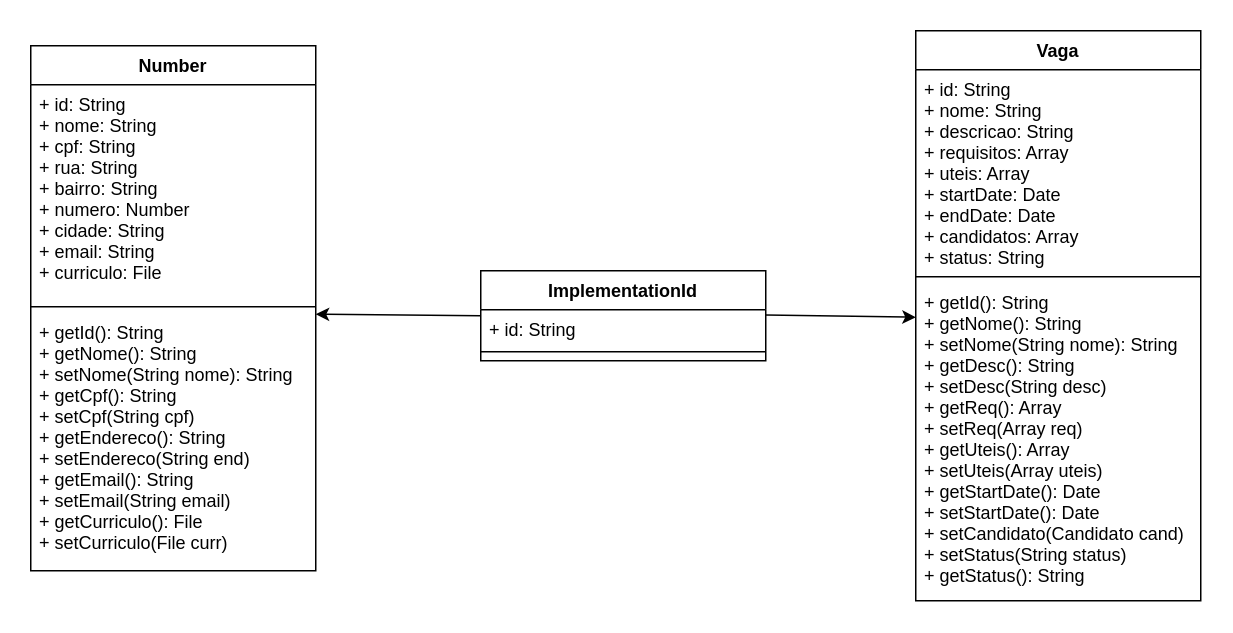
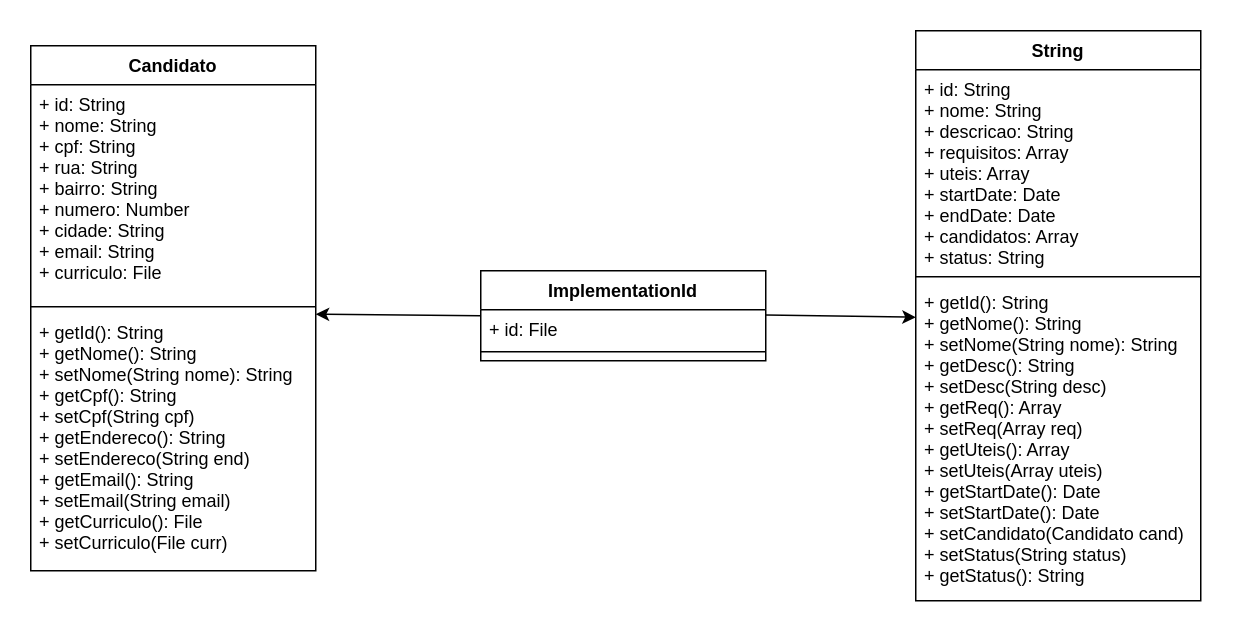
- <mxCell id="12" value="Vaga" style="swimlane;fontStyle=1;align=center;verticalAlign=top;childLayout=stackLayout;horizontal=1;startSize=26;horizontalStack=0;resizeParent=1;resizeParentMax=0;resizeLast=0;collapsible=1;marginBottom=0;" vertex="1" parent="1"><mxGeometry x="610" y="20" width="190" height="380" as="geometry" /></mxCell>
+ <mxCell id="12" value="String" style="swimlane;fontStyle=1;align=center;verticalAlign=top;childLayout=stackLayout;horizontal=1;startSize=26;horizontalStack=0;resizeParent=1;resizeParentMax=0;resizeLast=0;collapsible=1;marginBottom=0;" vertex="1" parent="1"><mxGeometry x="610" y="20" width="190" height="380" as="geometry" /></mxCell>
- <mxCell id="2" value="Number" style="swimlane;fontStyle=1;align=center;verticalAlign=top;childLayout=stackLayout;horizontal=1;startSize=26;horizontalStack=0;resizeParent=1;resizeParentMax=0;resizeLast=0;collapsible=1;marginBottom=0;" vertex="1" parent="1"><mxGeometry x="20" y="30" width="190" height="350" as="geometry" /></mxCell>
+ <mxCell id="2" value="Candidato" style="swimlane;fontStyle=1;align=center;verticalAlign=top;childLayout=stackLayout;horizontal=1;startSize=26;horizontalStack=0;resizeParent=1;resizeParentMax=0;resizeLast=0;collapsible=1;marginBottom=0;" vertex="1" parent="1"><mxGeometry x="20" y="30" width="190" height="350" as="geometry" /></mxCell>
- <mxCell id="7" value="+ id: String" style="text;strokeColor=none;fillColor=none;align=left;verticalAlign=top;spacingLeft=4;spacingRight=4;overflow=hidden;rotatable=0;points=[[0,0.5],[1,0.5]];portConstraint=eastwest;" vertex="1" parent="6"><mxGeometry y="26" width="190" height="24" as="geometry" /></mxCell>
+ <mxCell id="7" value="+ id: File" style="text;strokeColor=none;fillColor=none;align=left;verticalAlign=top;spacingLeft=4;spacingRight=4;overflow=hidden;rotatable=0;points=[[0,0.5],[1,0.5]];portConstraint=eastwest;" vertex="1" parent="6"><mxGeometry y="26" width="190" height="24" as="geometry" /></mxCell>
